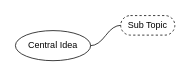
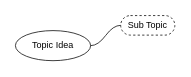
- <mxCell id="2" value="Central Idea" style="ellipse;whiteSpace=wrap;html=1;align=center;newEdgeStyle={&quot;edgeStyle&quot;:&quot;entityRelationEdgeStyle&quot;,&quot;startArrow&quot;:&quot;none&quot;,&quot;endArrow&quot;:&quot;none&quot;,&quot;segment&quot;:10,&quot;curved&quot;:1};treeFolding=1;treeMoving=1;" vertex="1" parent="1"><mxGeometry x="20" y="40" width="100" height="40" as="geometry" /></mxCell>
+ <mxCell id="2" value="Topic Idea" style="ellipse;whiteSpace=wrap;html=1;align=center;newEdgeStyle={&quot;edgeStyle&quot;:&quot;entityRelationEdgeStyle&quot;,&quot;startArrow&quot;:&quot;none&quot;,&quot;endArrow&quot;:&quot;none&quot;,&quot;segment&quot;:10,&quot;curved&quot;:1};treeFolding=1;treeMoving=1;" vertex="1" parent="1"><mxGeometry x="20" y="40" width="100" height="40" as="geometry" /></mxCell>
